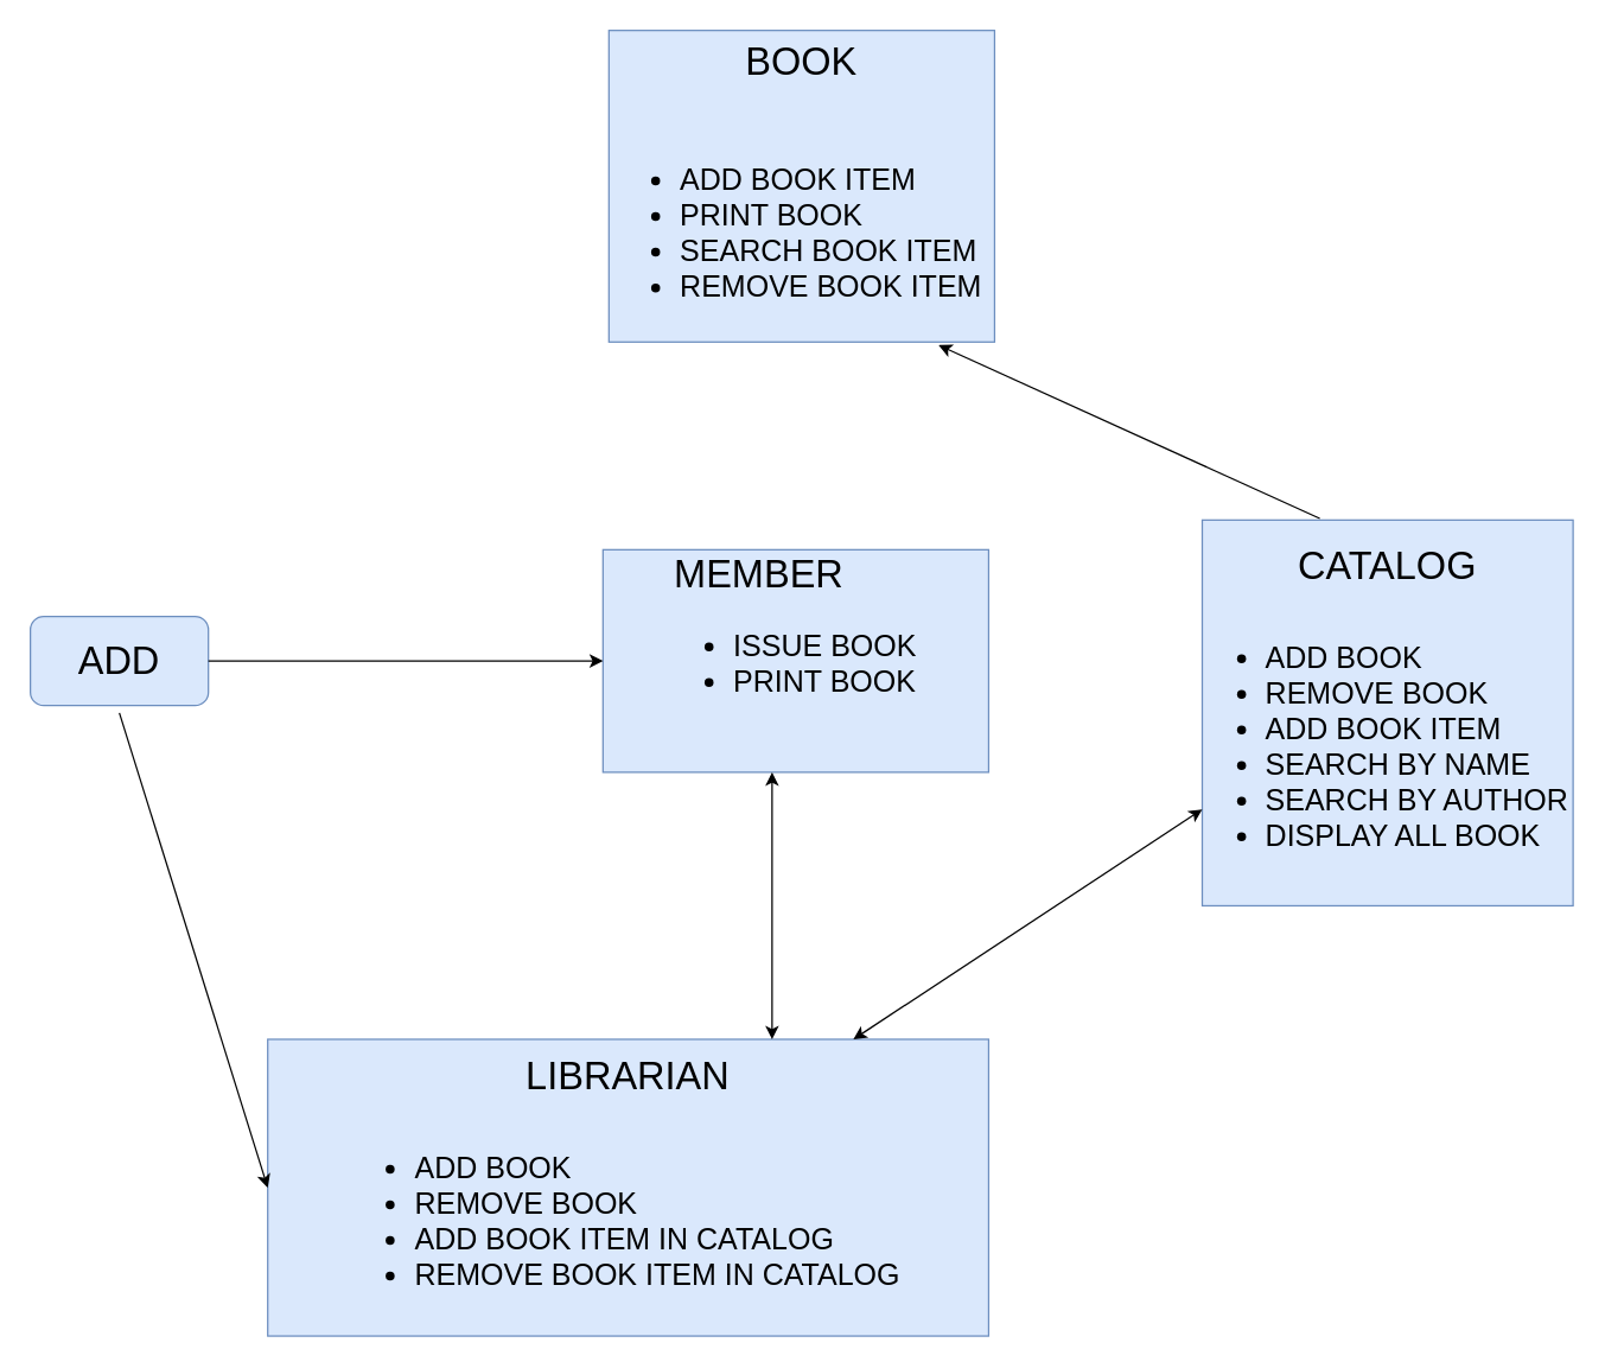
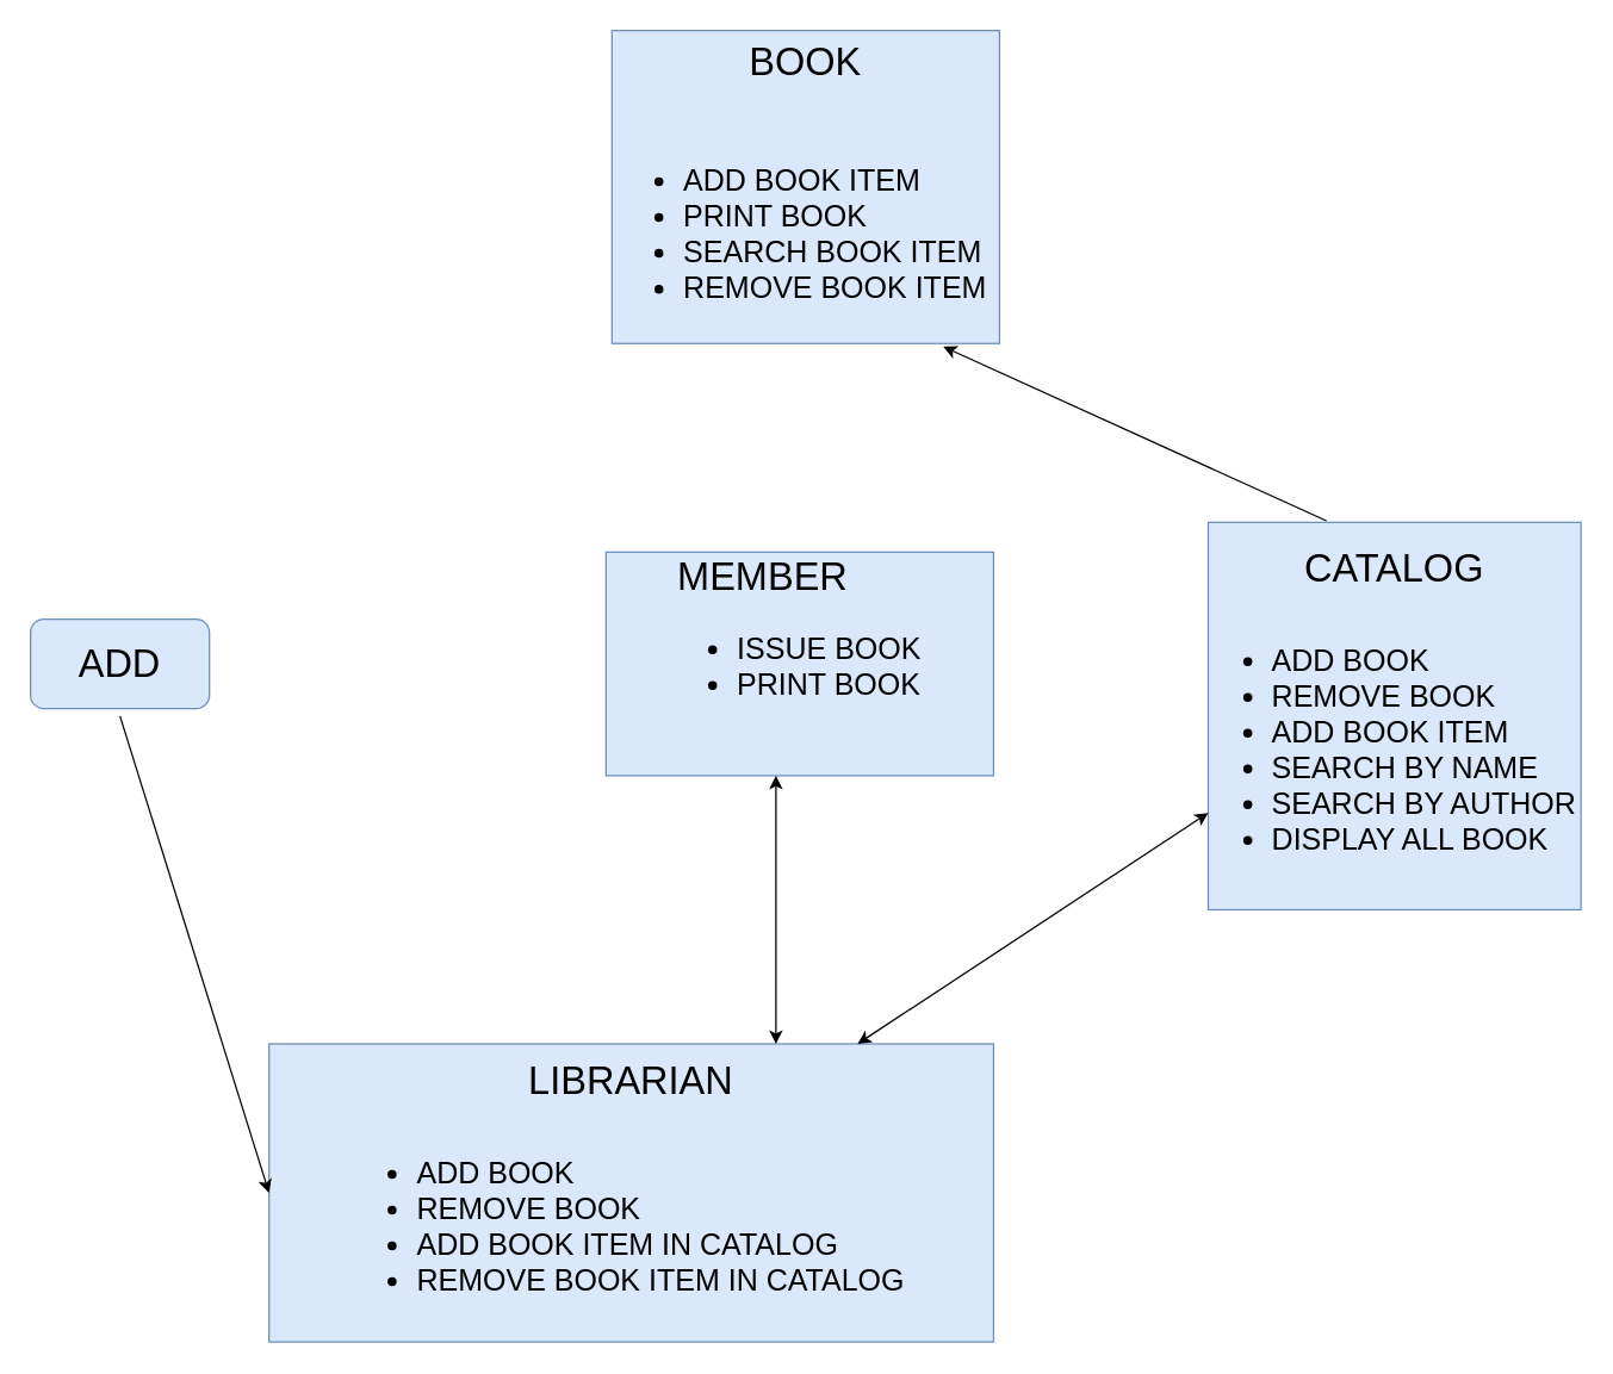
- <mxCell id="4" value="" style="endArrow=classic;html=1;entryX=0;entryY=0.5;entryDx=0;entryDy=0;" parent="1" source="2" target="3" edge="1"><mxGeometry width="50" height="50" relative="1" as="geometry"><mxPoint x="130" y="365" as="sourcePoint" /><mxPoint x="465" y="163" as="targetPoint" /></mxGeometry></mxCell>
